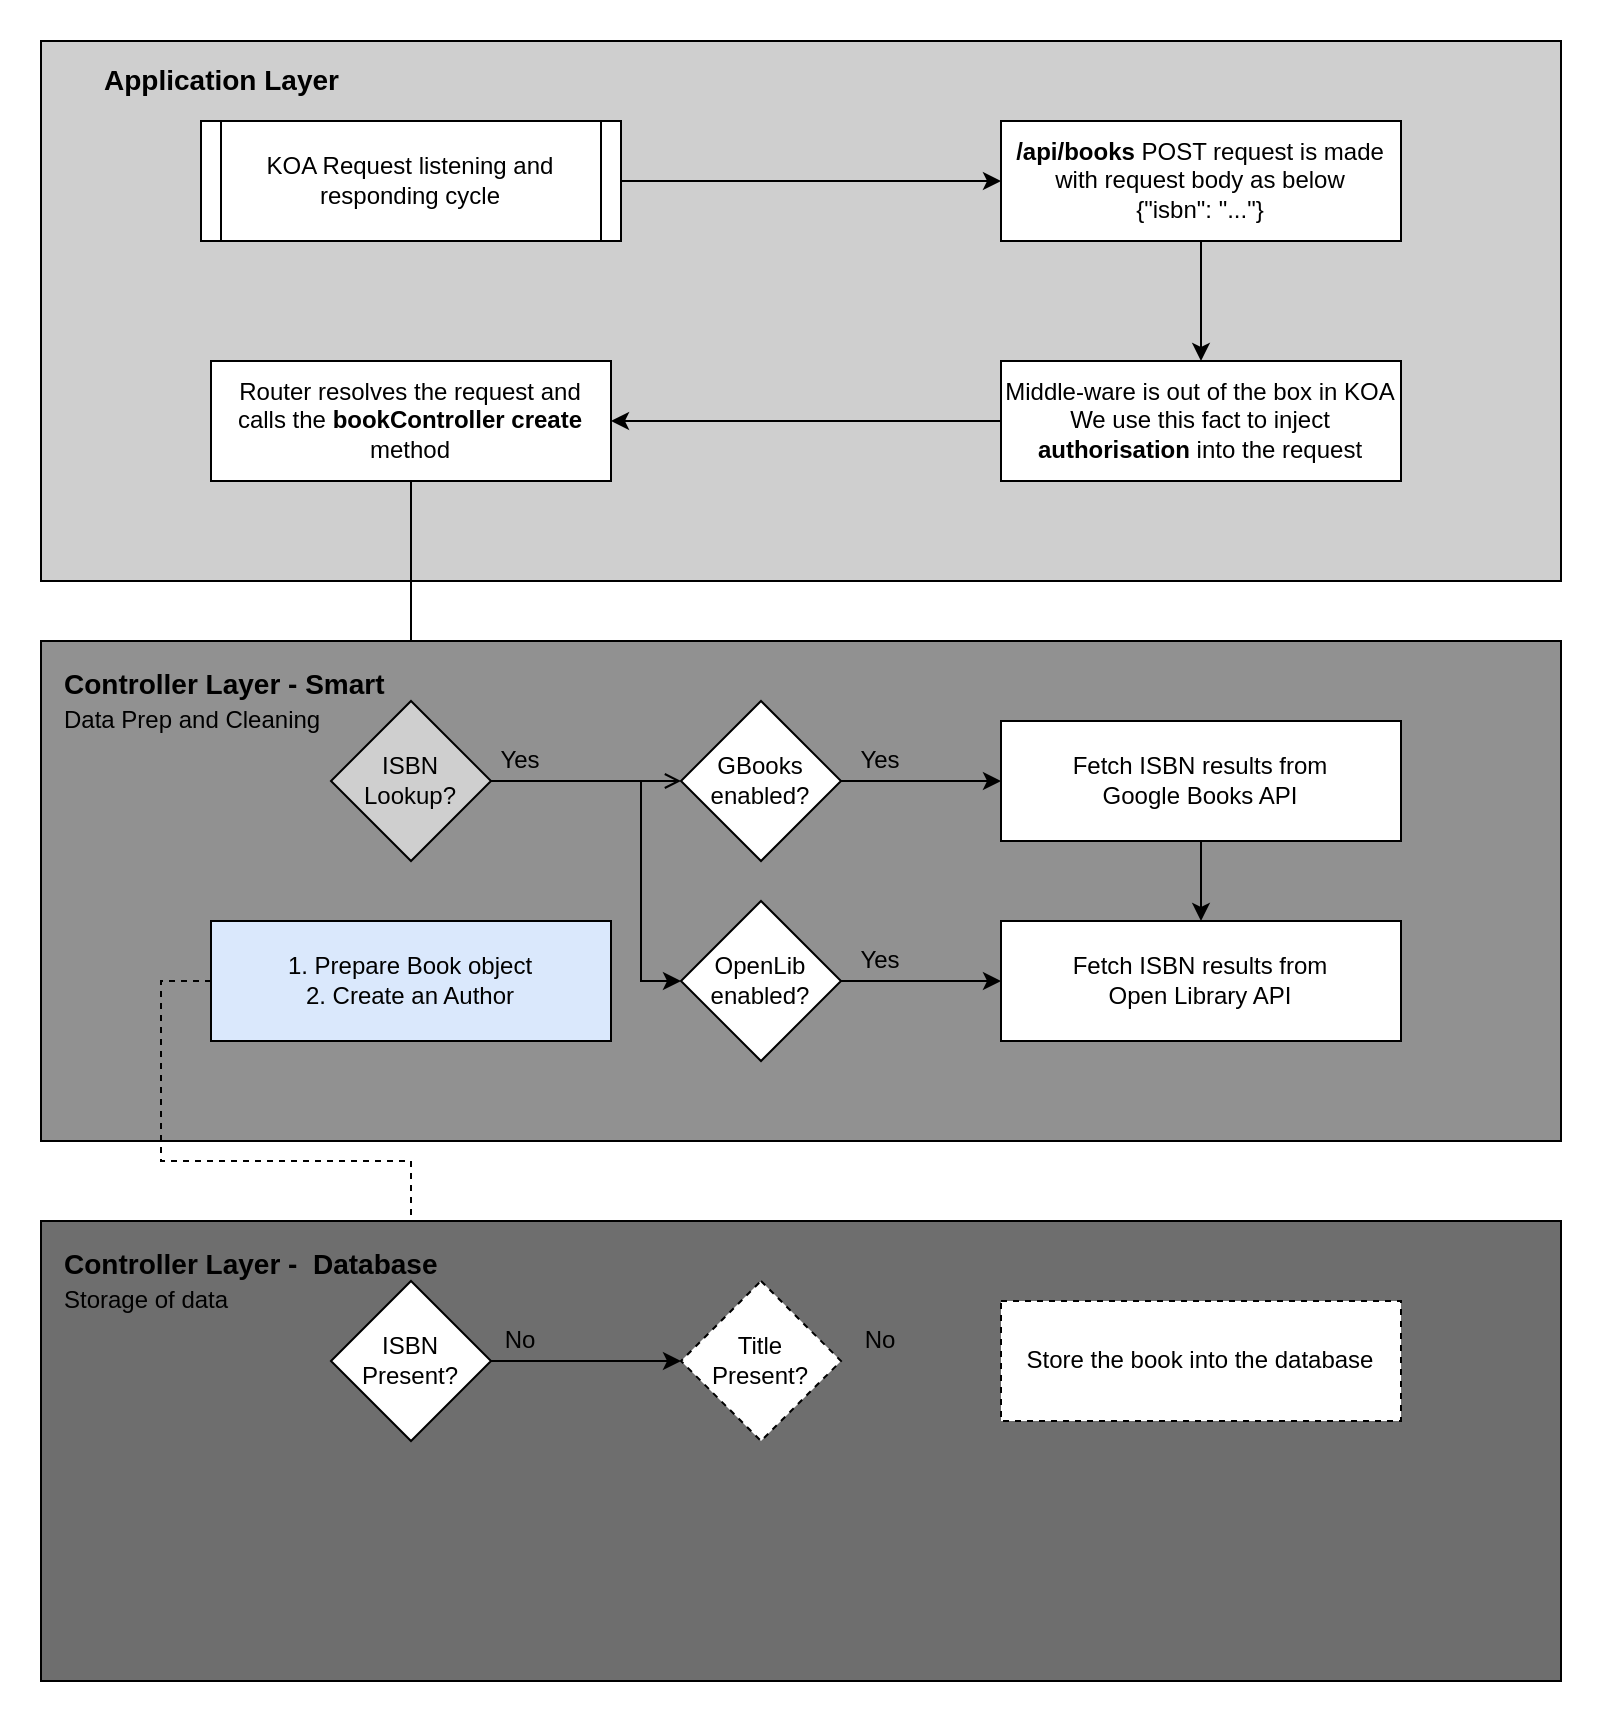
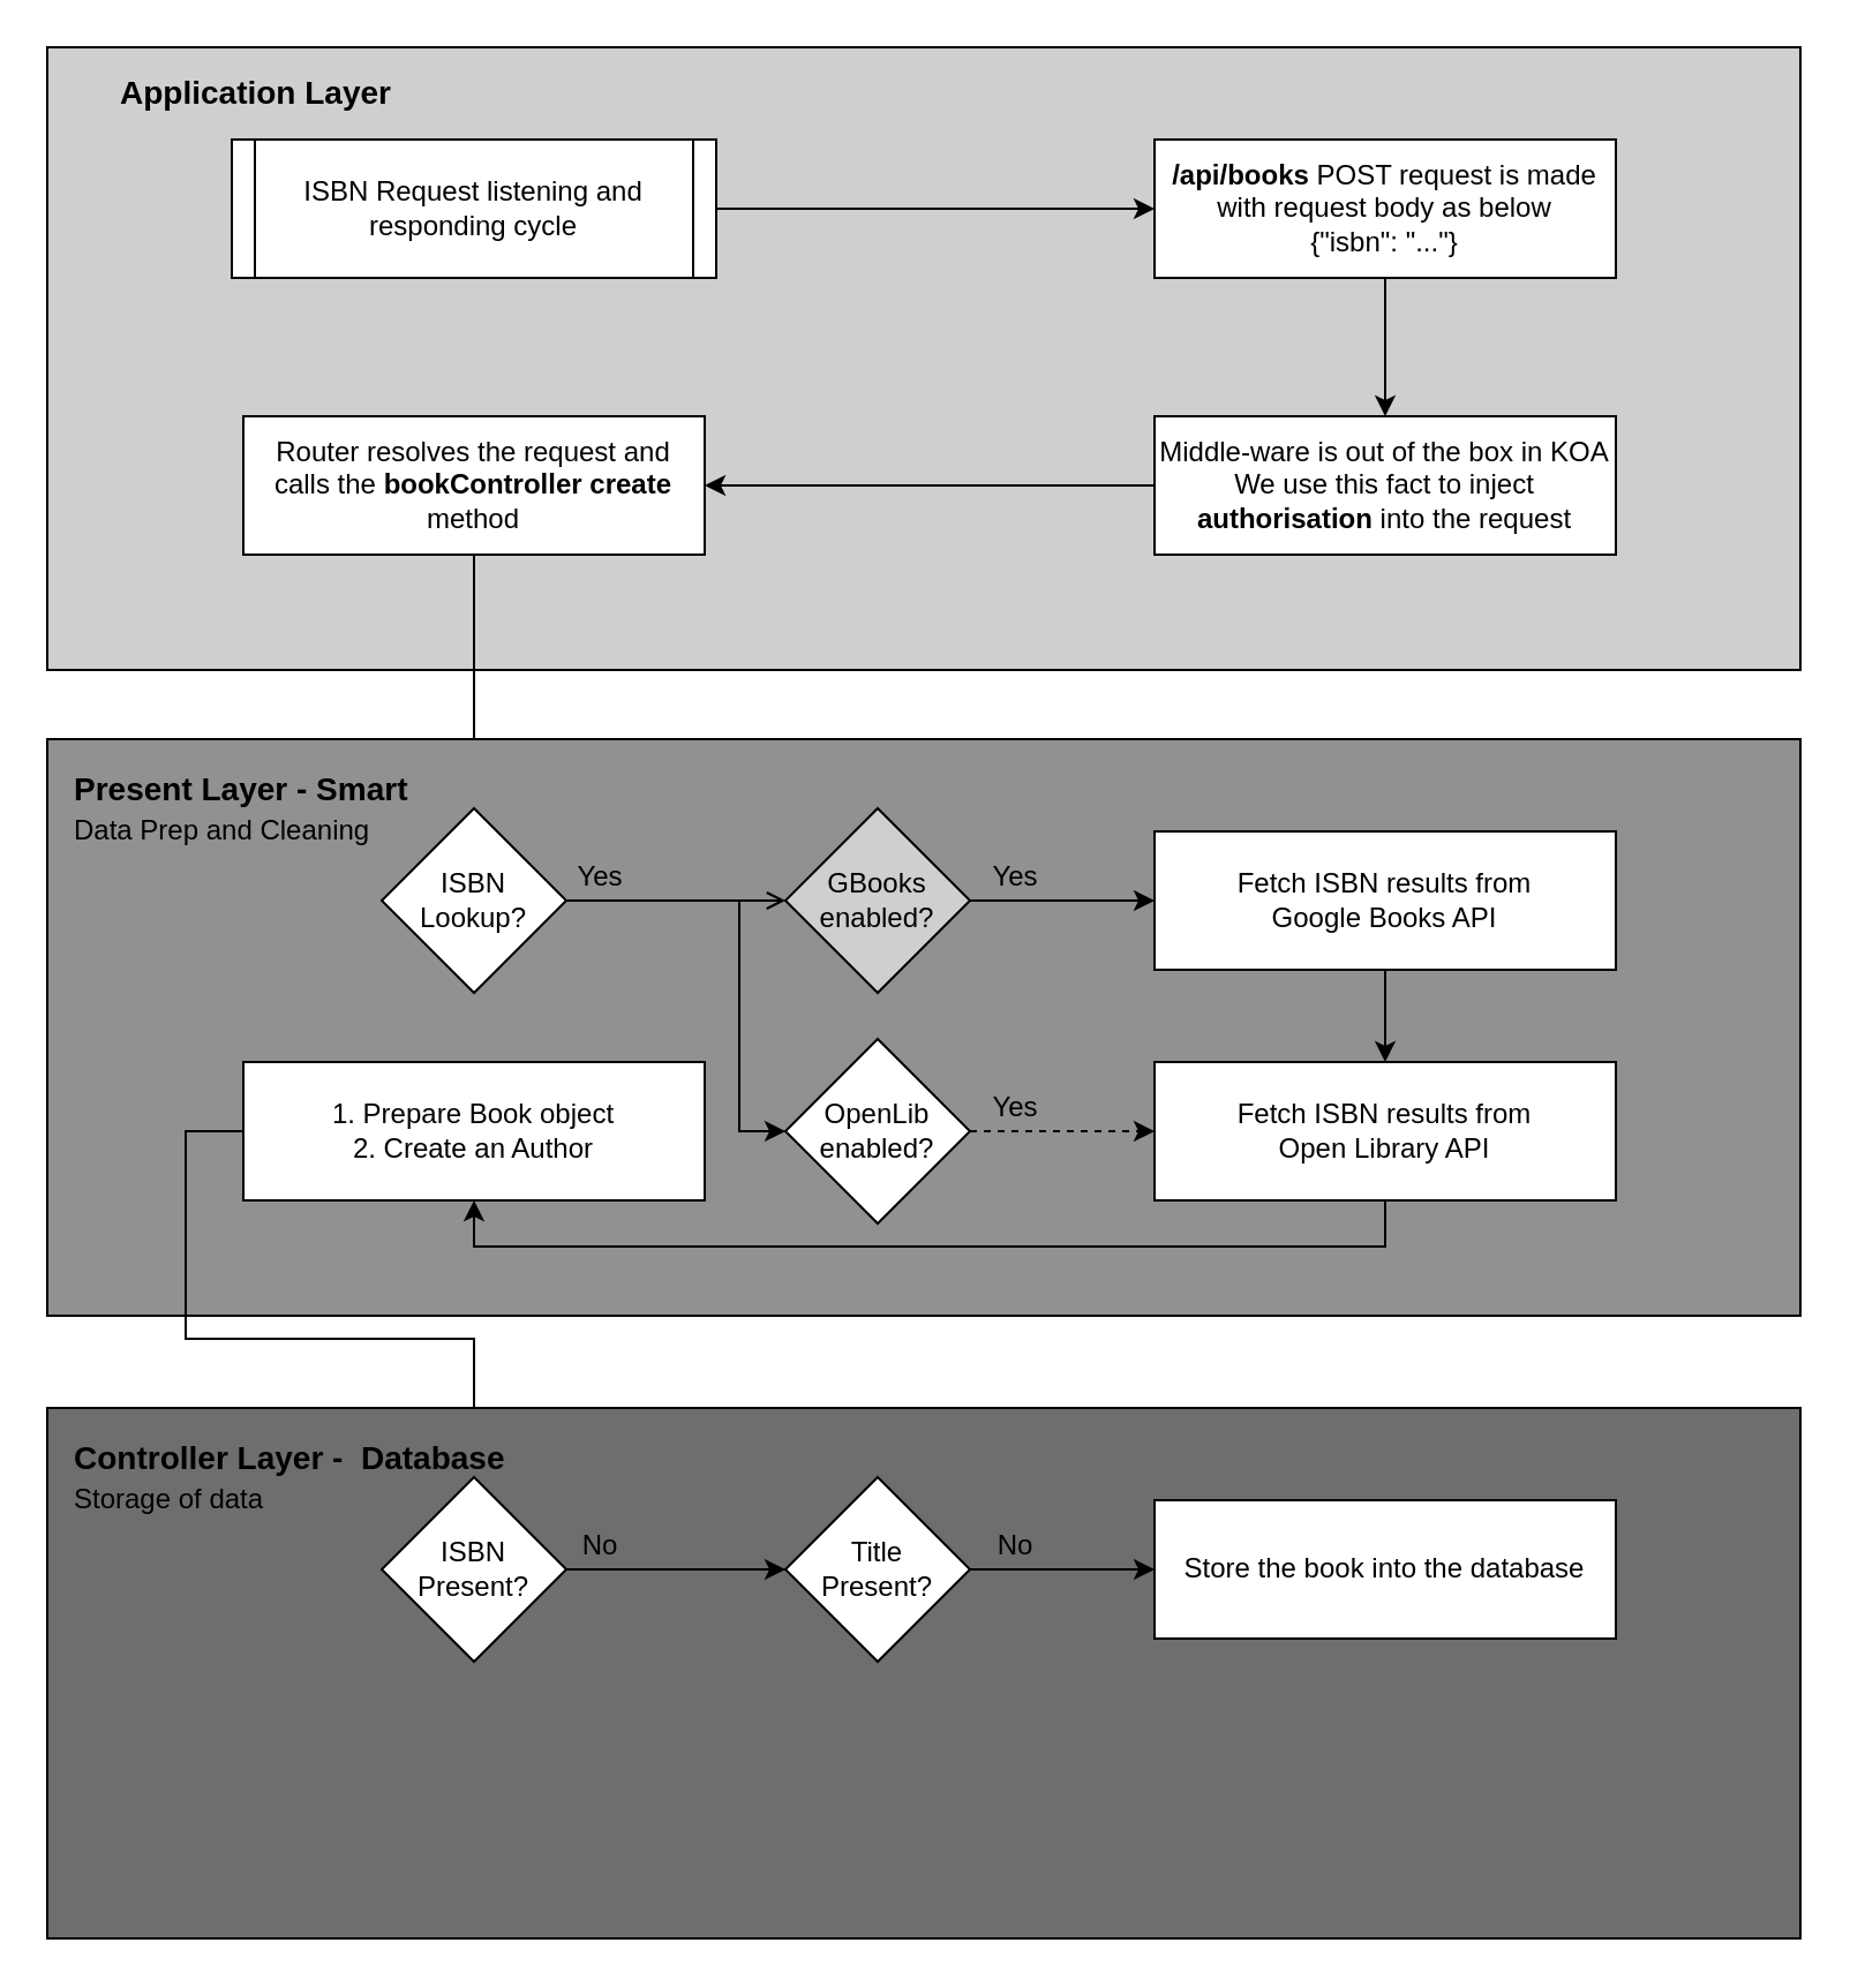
- <mxCell id="4" value="KOA Request listening and responding cycle" style="shape=process;whiteSpace=wrap;html=1;backgroundOutline=1;size=0.048;" vertex="1" parent="1"><mxGeometry x="100" y="60" width="210" height="60" as="geometry" /></mxCell>
+ <mxCell id="4" value="ISBN Request listening and responding cycle" style="shape=process;whiteSpace=wrap;html=1;backgroundOutline=1;size=0.048;" vertex="1" parent="1"><mxGeometry x="100" y="60" width="210" height="60" as="geometry" /></mxCell>
- <mxCell id="36" value="Controller Layer - Smart&lt;br&gt;&lt;font style=&quot;font-size: 12px ; font-weight: normal&quot;&gt;Data Prep and Cleaning&lt;/font&gt;" style="text;html=1;strokeColor=none;fillColor=none;align=left;verticalAlign=middle;whiteSpace=wrap;rounded=0;fontStyle=1;fontSize=14;" vertex="1" parent="1"><mxGeometry x="30" y="330" width="210" height="40" as="geometry" /></mxCell>
+ <mxCell id="36" value="Present Layer - Smart&lt;br&gt;&lt;font style=&quot;font-size: 12px ; font-weight: normal&quot;&gt;Data Prep and Cleaning&lt;/font&gt;" style="text;html=1;strokeColor=none;fillColor=none;align=left;verticalAlign=middle;whiteSpace=wrap;rounded=0;fontStyle=1;fontSize=14;" vertex="1" parent="1"><mxGeometry x="30" y="330" width="210" height="40" as="geometry" /></mxCell>
- <mxCell id="17" value="ISBN&lt;br&gt;Lookup?" style="rhombus;whiteSpace=wrap;html=1;fillColor=#cfcfcf;" vertex="1" parent="1"><mxGeometry x="165" y="350" width="80" height="80" as="geometry" /></mxCell>
+ <mxCell id="17" value="ISBN&lt;br&gt;Lookup?" style="rhombus;whiteSpace=wrap;html=1;" vertex="1" parent="1"><mxGeometry x="165" y="350" width="80" height="80" as="geometry" /></mxCell>
- <mxCell id="21" value="GBooks&lt;br&gt;enabled?" style="rhombus;whiteSpace=wrap;html=1;" vertex="1" parent="1"><mxGeometry x="340" y="350" width="80" height="80" as="geometry" /></mxCell>
+ <mxCell id="21" value="GBooks&lt;br&gt;enabled?" style="rhombus;whiteSpace=wrap;html=1;fillColor=#cfcfcf;" vertex="1" parent="1"><mxGeometry x="340" y="350" width="80" height="80" as="geometry" /></mxCell>
- <mxCell id="15" value="1. Prepare Book object&lt;br&gt;2. Create an Author" style="rounded=0;whiteSpace=wrap;html=1;fillColor=#dae8fc;" vertex="1" parent="1"><mxGeometry x="105" y="460" width="200" height="60" as="geometry" /></mxCell>
+ <mxCell id="15" value="1. Prepare Book object&lt;br&gt;2. Create an Author" style="rounded=0;whiteSpace=wrap;html=1;" vertex="1" parent="1"><mxGeometry x="105" y="460" width="200" height="60" as="geometry" /></mxCell>
- <mxCell id="24" value="" style="edgeStyle=orthogonalEdgeStyle;rounded=0;orthogonalLoop=1;jettySize=auto;html=1;" edge="1" parent="1" source="25" target="13"><mxGeometry relative="1" as="geometry" /></mxCell>
+ <mxCell id="24" value="" style="edgeStyle=orthogonalEdgeStyle;rounded=0;orthogonalLoop=1;jettySize=auto;html=1;dashed=1;" edge="1" parent="1" source="25" target="13"><mxGeometry relative="1" as="geometry" /></mxCell>
+ <mxCell id="12" style="edgeStyle=orthogonalEdgeStyle;rounded=0;orthogonalLoop=1;jettySize=auto;html=1;entryX=0.5;entryY=1;entryDx=0;entryDy=0;" edge="1" parent="1" source="13" target="15"><mxGeometry relative="1" as="geometry"><Array as="points"><mxPoint x="600" y="540" /><mxPoint x="205" y="540" /></Array></mxGeometry></mxCell>
- <mxCell id="14" style="edgeStyle=orthogonalEdgeStyle;rounded=0;orthogonalLoop=1;jettySize=auto;html=1;dashed=1;" edge="1" parent="1" source="15" target="29"><mxGeometry relative="1" as="geometry"><Array as="points"><mxPoint x="80" y="490" /><mxPoint x="80" y="580" /><mxPoint x="205" y="580" /></Array></mxGeometry></mxCell>
+ <mxCell id="14" style="edgeStyle=orthogonalEdgeStyle;rounded=0;orthogonalLoop=1;jettySize=auto;html=1;" edge="1" parent="1" source="15" target="29"><mxGeometry relative="1" as="geometry"><Array as="points"><mxPoint x="80" y="490" /><mxPoint x="80" y="580" /><mxPoint x="205" y="580" /></Array></mxGeometry></mxCell>
- <mxCell id="32" value="Title&lt;br&gt;Present?" style="rhombus;whiteSpace=wrap;html=1;dashed=1;" vertex="1" parent="1"><mxGeometry x="340" y="640" width="80" height="80" as="geometry" /></mxCell>
+ <mxCell id="32" value="Title&lt;br&gt;Present?" style="rhombus;whiteSpace=wrap;html=1;" vertex="1" parent="1"><mxGeometry x="340" y="640" width="80" height="80" as="geometry" /></mxCell>
+ <mxCell id="31" value="" style="edgeStyle=orthogonalEdgeStyle;rounded=0;orthogonalLoop=1;jettySize=auto;html=1;" edge="1" parent="1" source="32" target="33"><mxGeometry relative="1" as="geometry" /></mxCell>
- <mxCell id="33" value="Store the book into the database" style="rounded=0;whiteSpace=wrap;html=1;dashed=1;" vertex="1" parent="1"><mxGeometry x="500" y="650" width="200" height="60" as="geometry" /></mxCell>
+ <mxCell id="33" value="Store the book into the database" style="rounded=0;whiteSpace=wrap;html=1;" vertex="1" parent="1"><mxGeometry x="500" y="650" width="200" height="60" as="geometry" /></mxCell>
